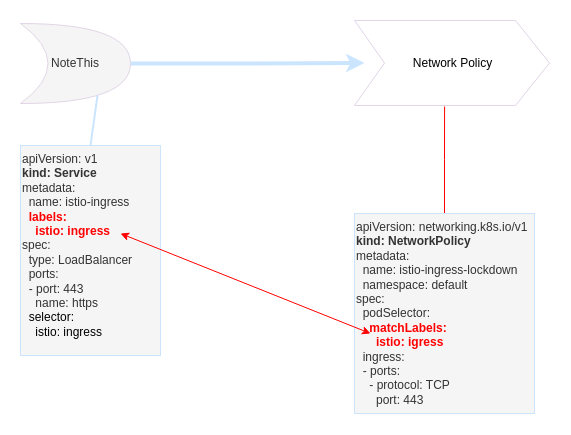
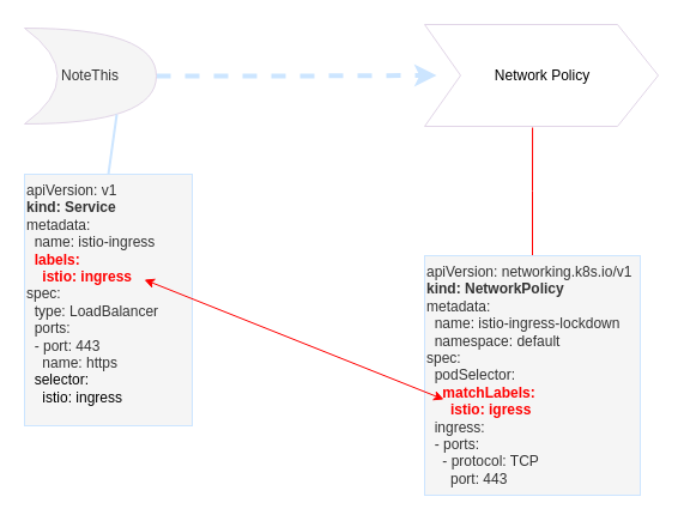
- <mxCell id="5" style="edgeStyle=orthogonalEdgeStyle;orthogonalLoop=1;jettySize=auto;html=1;endArrow=classic;endFill=1;strokeColor=#CCE5FF;strokeWidth=4;rounded=0;entryX=0;entryY=0.5;entryDx=10;entryDy=0;entryPerimeter=0;" edge="1" parent="1" source="6" target="7"><mxGeometry relative="1" as="geometry"><mxPoint x="360" y="63" as="targetPoint" /></mxGeometry></mxCell>
+ <mxCell id="5" style="edgeStyle=orthogonalEdgeStyle;orthogonalLoop=1;jettySize=auto;html=1;endArrow=classic;endFill=1;strokeColor=#CCE5FF;strokeWidth=4;rounded=0;entryX=0;entryY=0.5;entryDx=10;entryDy=0;entryPerimeter=0;dashed=1;" edge="1" parent="1" source="6" target="7"><mxGeometry relative="1" as="geometry"><mxPoint x="360" y="63" as="targetPoint" /></mxGeometry></mxCell>
